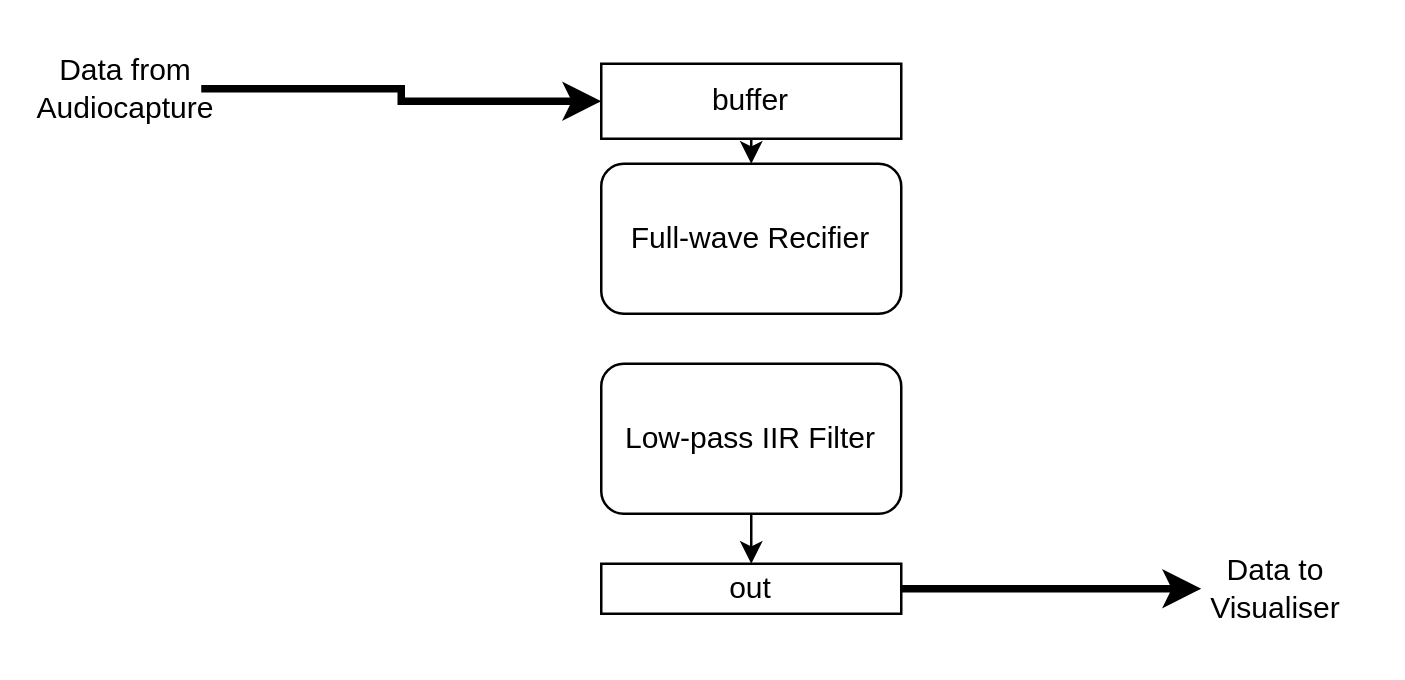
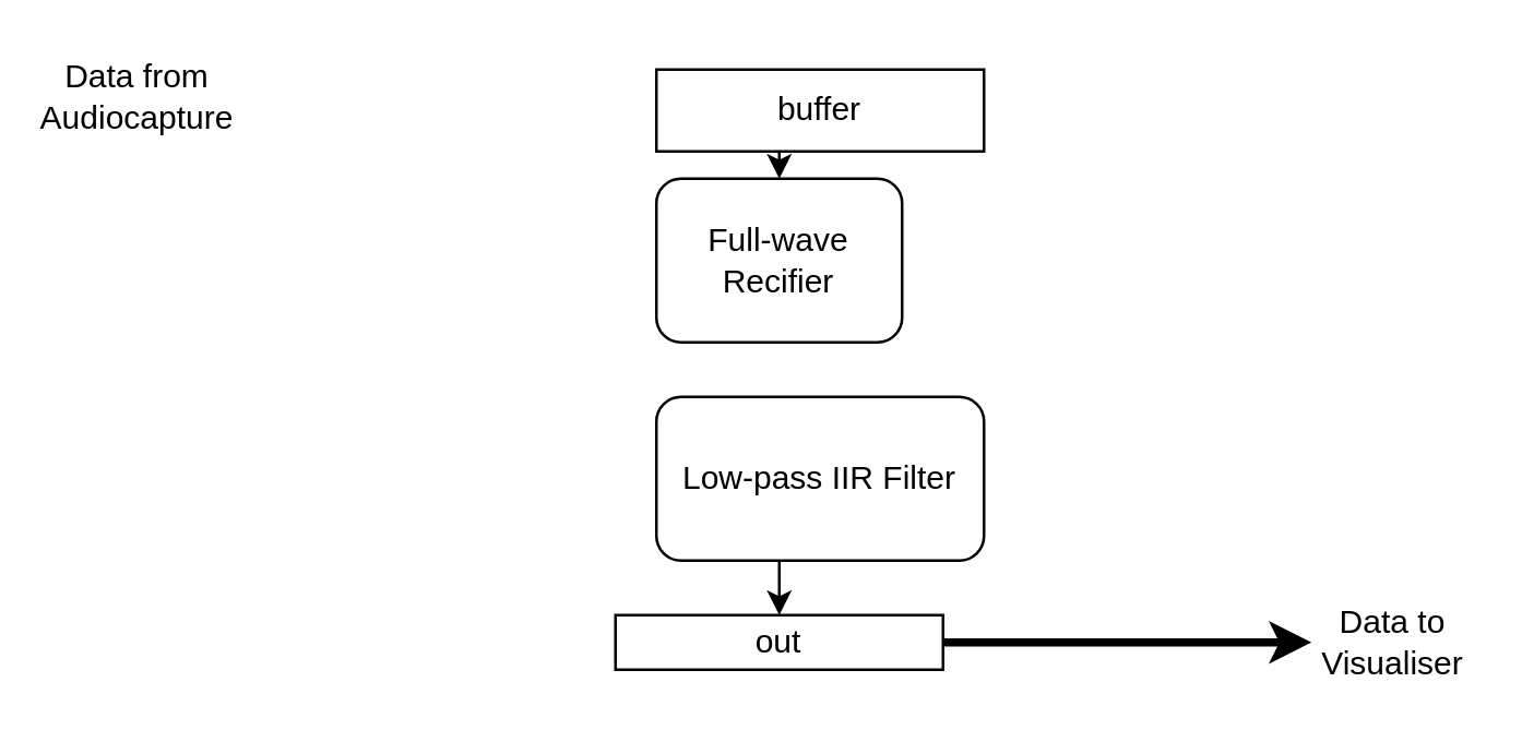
- <mxCell id="4" style="edgeStyle=orthogonalEdgeStyle;rounded=0;orthogonalLoop=1;jettySize=auto;html=1;exitX=1;exitY=0.5;exitDx=0;exitDy=0;entryX=0;entryY=0.5;entryDx=0;entryDy=0;strokeWidth=3;" edge="1" parent="1" source="5" target="3"><mxGeometry relative="1" as="geometry" /></mxCell>
- <mxCell id="6" value="Full-wave Recifier" style="rounded=1;whiteSpace=wrap;html=1;" vertex="1" parent="1"><mxGeometry x="240" y="65" width="120" height="60" as="geometry" /></mxCell>
+ <mxCell id="6" value="Full-wave Recifier" style="rounded=1;whiteSpace=wrap;html=1;" vertex="1" parent="1"><mxGeometry x="240" y="65" width="90" height="60" as="geometry" /></mxCell>
- <mxCell id="10" value="out" style="rounded=0;whiteSpace=wrap;html=1;" vertex="1" parent="1"><mxGeometry x="240" y="225" width="120" height="20" as="geometry" /></mxCell>
+ <mxCell id="10" value="out" style="rounded=0;whiteSpace=wrap;html=1;" vertex="1" parent="1"><mxGeometry x="225" y="225" width="120" height="20" as="geometry" /></mxCell>
